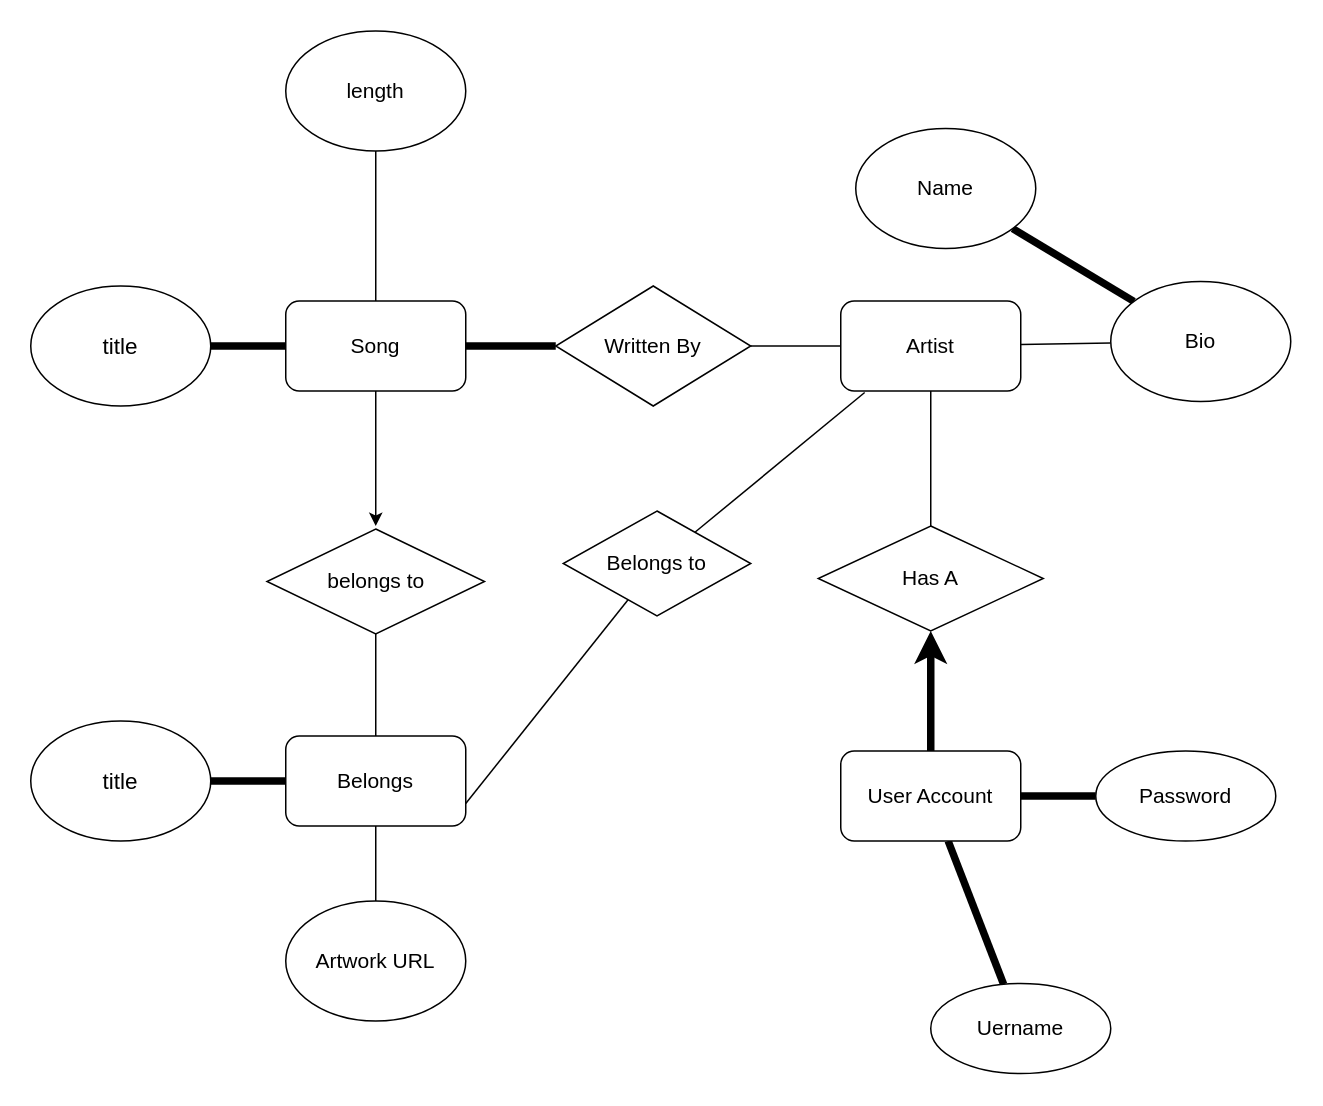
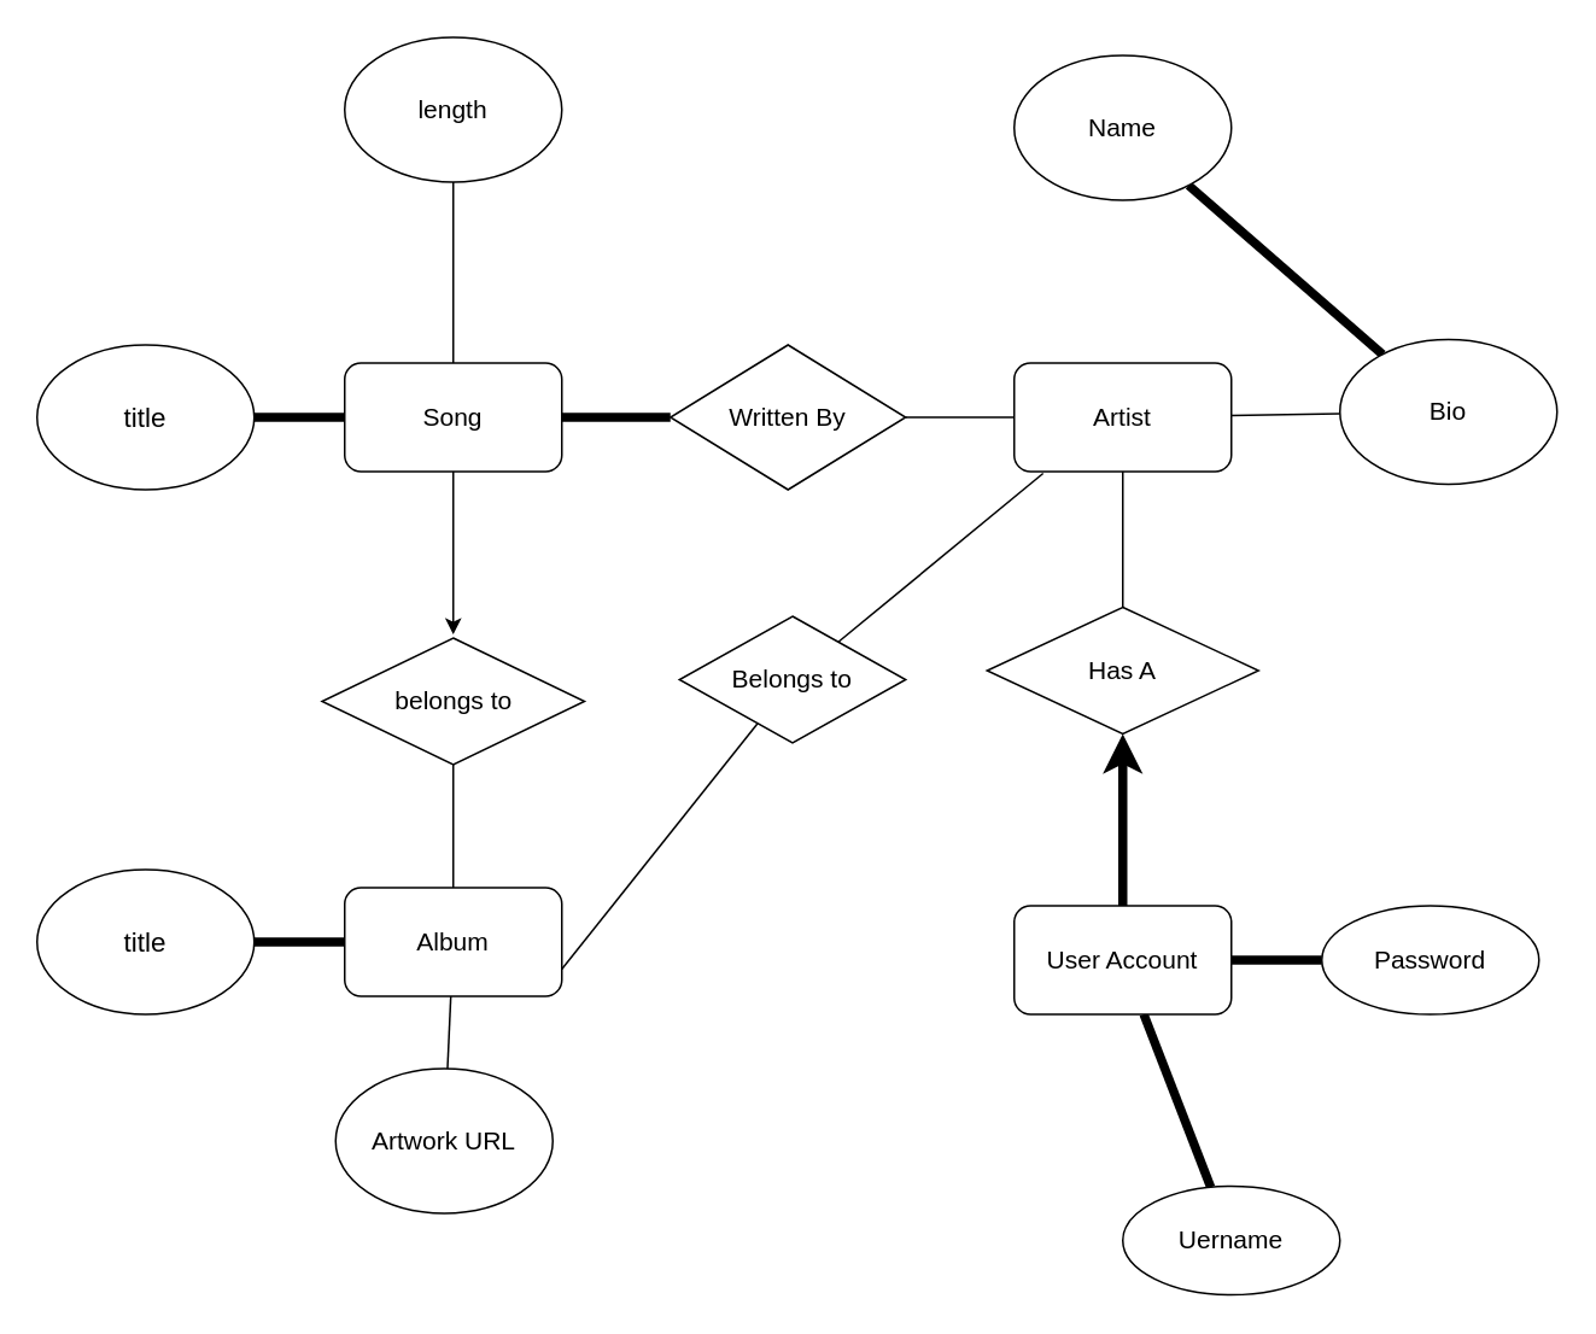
- <mxCell id="22" value="Name" style="ellipse;whiteSpace=wrap;html=1;fontSize=14;" vertex="1" parent="1"><mxGeometry x="570" y="85" width="120" height="80" as="geometry" /></mxCell>
+ <mxCell id="22" value="Name" style="ellipse;whiteSpace=wrap;html=1;fontSize=14;" vertex="1" parent="1"><mxGeometry x="560" y="30" width="120" height="80" as="geometry" /></mxCell>
- <mxCell id="24" value="Has A" style="rhombus;whiteSpace=wrap;html=1;fontSize=14;" vertex="1" parent="1"><mxGeometry x="545" y="350" width="150" height="70" as="geometry" /></mxCell>
+ <mxCell id="24" value="Has A" style="rhombus;whiteSpace=wrap;html=1;fontSize=14;" vertex="1" parent="1"><mxGeometry x="545" y="335" width="150" height="70" as="geometry" /></mxCell>
- <mxCell id="14" value="Belongs" style="rounded=1;whiteSpace=wrap;html=1;fontSize=14;" vertex="1" parent="1"><mxGeometry x="190" y="490" width="120" height="60" as="geometry" /></mxCell>
+ <mxCell id="14" value="Album" style="rounded=1;whiteSpace=wrap;html=1;fontSize=14;" vertex="1" parent="1"><mxGeometry x="190" y="490" width="120" height="60" as="geometry" /></mxCell>
- <mxCell id="17" value="Artwork URL" style="ellipse;whiteSpace=wrap;html=1;fontSize=14;" vertex="1" parent="1"><mxGeometry x="190" y="600" width="120" height="80" as="geometry" /></mxCell>
+ <mxCell id="17" value="Artwork URL" style="ellipse;whiteSpace=wrap;html=1;fontSize=14;" vertex="1" parent="1"><mxGeometry x="185" y="590" width="120" height="80" as="geometry" /></mxCell>
